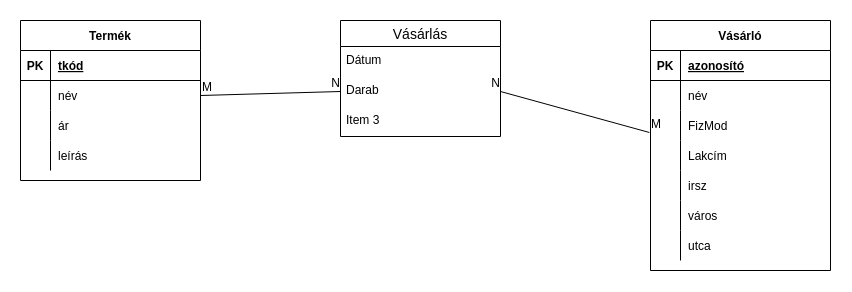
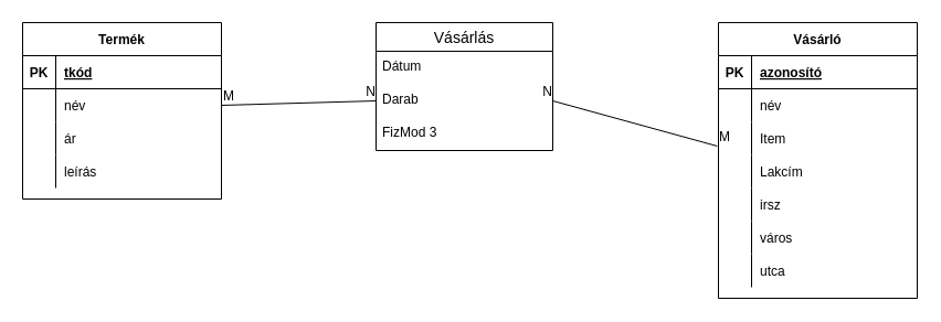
- <mxCell id="40" value="Item 3" style="text;strokeColor=none;fillColor=none;spacingLeft=4;spacingRight=4;overflow=hidden;rotatable=0;points=[[0,0.5],[1,0.5]];portConstraint=eastwest;fontSize=12;" vertex="1" parent="37"><mxGeometry y="86" width="160" height="30" as="geometry" /></mxCell>
+ <mxCell id="40" value="FizMod 3" style="text;strokeColor=none;fillColor=none;spacingLeft=4;spacingRight=4;overflow=hidden;rotatable=0;points=[[0,0.5],[1,0.5]];portConstraint=eastwest;fontSize=12;" vertex="1" parent="37"><mxGeometry y="86" width="160" height="30" as="geometry" /></mxCell>
- <mxCell id="11" value="FizMod" style="shape=partialRectangle;connectable=0;fillColor=none;top=0;left=0;bottom=0;right=0;align=left;spacingLeft=6;overflow=hidden;" vertex="1" parent="9"><mxGeometry x="30" width="150" height="30" as="geometry"><mxRectangle width="150" height="30" as="alternateBounds" /></mxGeometry></mxCell>
+ <mxCell id="11" value="Item" style="shape=partialRectangle;connectable=0;fillColor=none;top=0;left=0;bottom=0;right=0;align=left;spacingLeft=6;overflow=hidden;" vertex="1" parent="9"><mxGeometry x="30" width="150" height="30" as="geometry"><mxRectangle width="150" height="30" as="alternateBounds" /></mxGeometry></mxCell>
